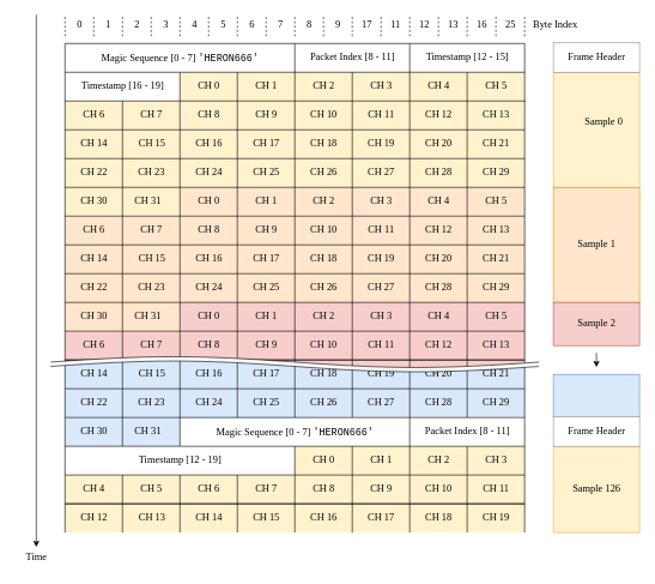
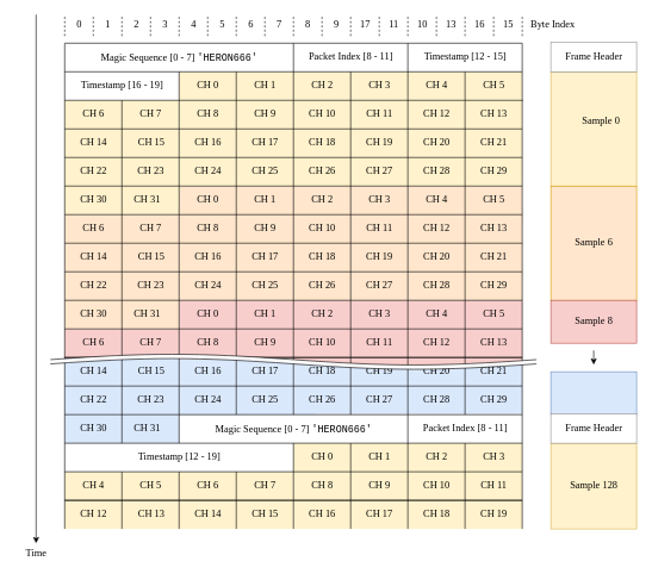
- <mxCell id="227" value="&lt;font face=&quot;CMU Serif&quot;&gt;&lt;span style=&quot;font-size: 14px;&quot;&gt;12&lt;br&gt;&lt;/span&gt;&lt;/font&gt;" style="text;html=1;align=center;verticalAlign=middle;resizable=0;points=[];autosize=1;strokeColor=none;fillColor=none;" vertex="1" parent="1"><mxGeometry x="570" y="20" width="40" height="30" as="geometry" /></mxCell>
+ <mxCell id="227" value="&lt;font face=&quot;CMU Serif&quot;&gt;&lt;span style=&quot;font-size: 14px;&quot;&gt;10&lt;br&gt;&lt;/span&gt;&lt;/font&gt;" style="text;html=1;align=center;verticalAlign=middle;resizable=0;points=[];autosize=1;strokeColor=none;fillColor=none;" vertex="1" parent="1"><mxGeometry x="570" y="20" width="40" height="30" as="geometry" /></mxCell>
- <mxCell id="230" value="&lt;font face=&quot;CMU Serif&quot;&gt;&lt;span style=&quot;font-size: 14px;&quot;&gt;25&lt;br&gt;&lt;/span&gt;&lt;/font&gt;" style="text;html=1;align=center;verticalAlign=middle;resizable=0;points=[];autosize=1;strokeColor=none;fillColor=none;" vertex="1" parent="1"><mxGeometry x="690" y="20" width="40" height="30" as="geometry" /></mxCell>
+ <mxCell id="230" value="&lt;font face=&quot;CMU Serif&quot;&gt;&lt;span style=&quot;font-size: 14px;&quot;&gt;15&lt;br&gt;&lt;/span&gt;&lt;/font&gt;" style="text;html=1;align=center;verticalAlign=middle;resizable=0;points=[];autosize=1;strokeColor=none;fillColor=none;" vertex="1" parent="1"><mxGeometry x="690" y="20" width="40" height="30" as="geometry" /></mxCell>
- <mxCell id="187" value="&lt;font face=&quot;CMU Serif&quot;&gt;&lt;span style=&quot;font-size: 14px;&quot;&gt;Sample 1&lt;br&gt;&lt;/span&gt;&lt;/font&gt;" style="text;html=1;align=center;verticalAlign=middle;resizable=0;points=[];autosize=1;strokeColor=none;fillColor=none;" vertex="1" parent="1"><mxGeometry x="790" y="325" width="80" height="30" as="geometry" /></mxCell>
+ <mxCell id="187" value="&lt;font face=&quot;CMU Serif&quot;&gt;&lt;span style=&quot;font-size: 14px;&quot;&gt;Sample 6&lt;br&gt;&lt;/span&gt;&lt;/font&gt;" style="text;html=1;align=center;verticalAlign=middle;resizable=0;points=[];autosize=1;strokeColor=none;fillColor=none;" vertex="1" parent="1"><mxGeometry x="790" y="325" width="80" height="30" as="geometry" /></mxCell>
- <mxCell id="191" value="&lt;font face=&quot;CMU Serif&quot;&gt;&lt;span style=&quot;font-size: 14px;&quot;&gt;Sample 2&lt;br&gt;&lt;/span&gt;&lt;/font&gt;" style="text;html=1;align=center;verticalAlign=middle;resizable=0;points=[];autosize=1;strokeColor=none;fillColor=none;" vertex="1" parent="1"><mxGeometry x="790" y="435" width="80" height="30" as="geometry" /></mxCell>
+ <mxCell id="191" value="&lt;font face=&quot;CMU Serif&quot;&gt;&lt;span style=&quot;font-size: 14px;&quot;&gt;Sample 8&lt;br&gt;&lt;/span&gt;&lt;/font&gt;" style="text;html=1;align=center;verticalAlign=middle;resizable=0;points=[];autosize=1;strokeColor=none;fillColor=none;" vertex="1" parent="1"><mxGeometry x="790" y="435" width="80" height="30" as="geometry" /></mxCell>
- <mxCell id="193" value="&lt;font face=&quot;CMU Serif&quot;&gt;&lt;span style=&quot;font-size: 14px;&quot;&gt;Sample 126&lt;br&gt;&lt;/span&gt;&lt;/font&gt;" style="text;html=1;align=center;verticalAlign=middle;resizable=0;points=[];autosize=1;strokeColor=none;fillColor=none;" vertex="1" parent="1"><mxGeometry x="785" y="665" width="90" height="30" as="geometry" /></mxCell>
+ <mxCell id="193" value="&lt;font face=&quot;CMU Serif&quot;&gt;&lt;span style=&quot;font-size: 14px;&quot;&gt;Sample 128&lt;br&gt;&lt;/span&gt;&lt;/font&gt;" style="text;html=1;align=center;verticalAlign=middle;resizable=0;points=[];autosize=1;strokeColor=none;fillColor=none;" vertex="1" parent="1"><mxGeometry x="785" y="665" width="90" height="30" as="geometry" /></mxCell>
